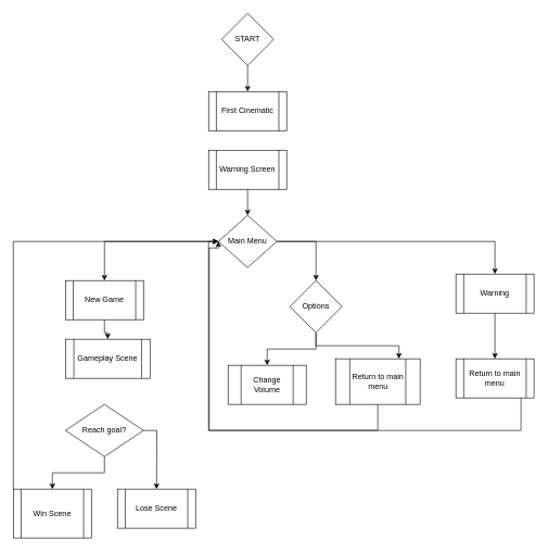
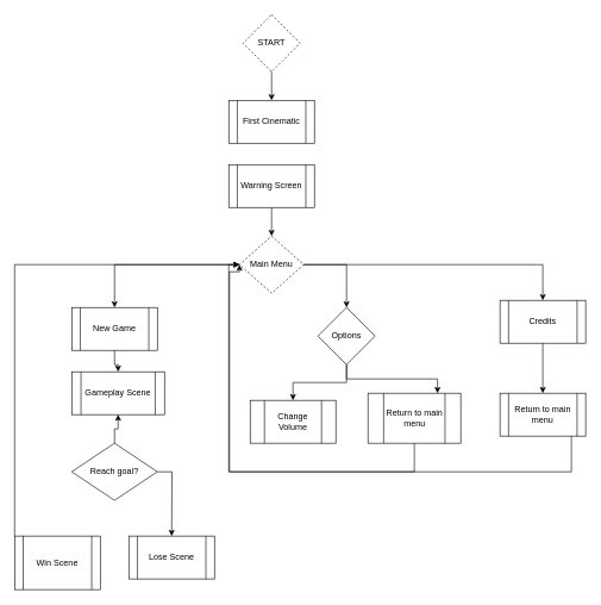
- <mxCell id="3" value="START" style="rhombus;whiteSpace=wrap;html=1;" vertex="1" parent="1"><mxGeometry x="340" y="20" width="80" height="80" as="geometry" /></mxCell>
+ <mxCell id="3" value="START" style="rhombus;whiteSpace=wrap;html=1;dashed=1;" vertex="1" parent="1"><mxGeometry x="340" y="20" width="80" height="80" as="geometry" /></mxCell>
- <mxCell id="10" value="Main Menu" style="rhombus;whiteSpace=wrap;html=1;" vertex="1" parent="1"><mxGeometry x="335" y="330" width="90" height="80" as="geometry" /></mxCell>
+ <mxCell id="10" value="Main Menu" style="rhombus;whiteSpace=wrap;html=1;dashed=1;" vertex="1" parent="1"><mxGeometry x="335" y="330" width="90" height="80" as="geometry" /></mxCell>
- <mxCell id="27" value="Warning" style="shape=process;whiteSpace=wrap;html=1;backgroundOutline=1;" vertex="1" parent="1"><mxGeometry x="700" y="420" width="120" height="60" as="geometry" /></mxCell>
+ <mxCell id="27" value="Credits" style="shape=process;whiteSpace=wrap;html=1;backgroundOutline=1;" vertex="1" parent="1"><mxGeometry x="700" y="420" width="120" height="60" as="geometry" /></mxCell>
- <mxCell id="14" style="edgeStyle=orthogonalEdgeStyle;rounded=0;orthogonalLoop=1;jettySize=auto;html=1;" edge="1" parent="1" source="16" target="18"><mxGeometry relative="1" as="geometry" /></mxCell>
+ <mxCell id="14" style="edgeStyle=orthogonalEdgeStyle;rounded=0;orthogonalLoop=1;jettySize=auto;html=1;" edge="1" parent="1" source="16" target="13"><mxGeometry relative="1" as="geometry" /></mxCell>
